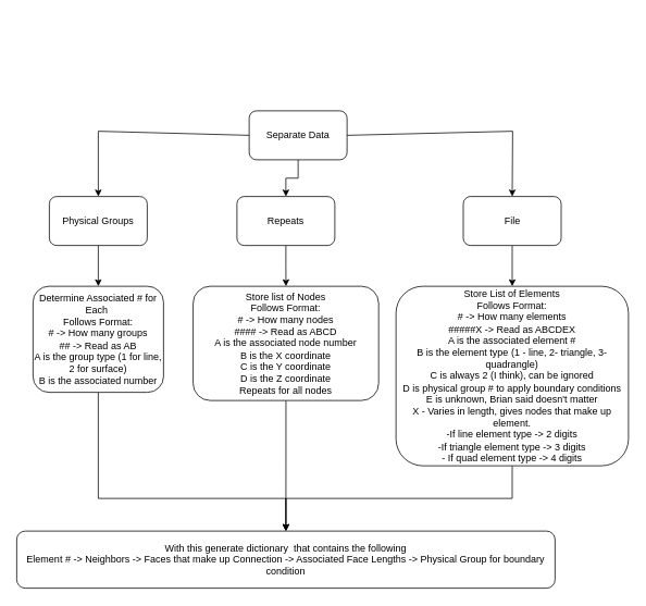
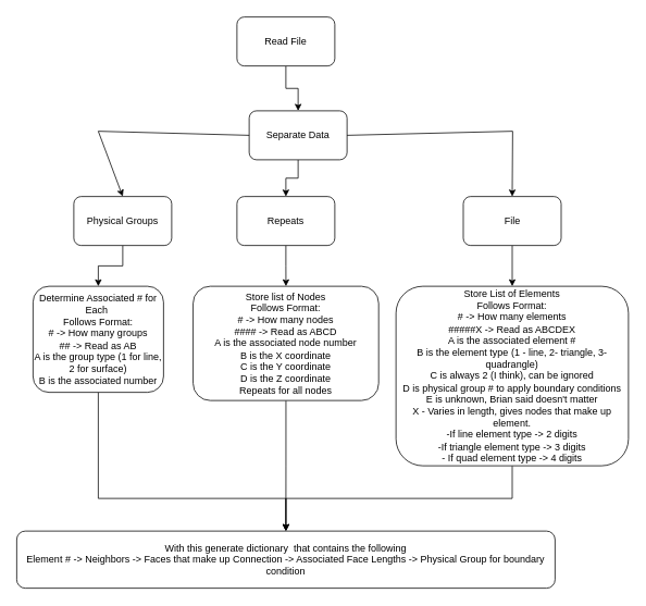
+ <mxCell id="3" value="Read File" style="rounded=1;whiteSpace=wrap;html=1;" vertex="1" parent="1"><mxGeometry x="290" y="20" width="120" height="60" as="geometry" /></mxCell>
+ <mxCell id="2" value="" style="edgeStyle=orthogonalEdgeStyle;rounded=0;orthogonalLoop=1;jettySize=auto;html=1;" edge="1" parent="1" source="3" target="7"><mxGeometry relative="1" as="geometry" /></mxCell>
- <mxCell id="11" value="Physical Groups" style="rounded=1;whiteSpace=wrap;html=1;" vertex="1" parent="1"><mxGeometry x="60" y="240" width="120" height="60" as="geometry" /></mxCell>
+ <mxCell id="11" value="Physical Groups" style="rounded=1;whiteSpace=wrap;html=1;" vertex="1" parent="1"><mxGeometry x="90" y="240" width="120" height="60" as="geometry" /></mxCell>
